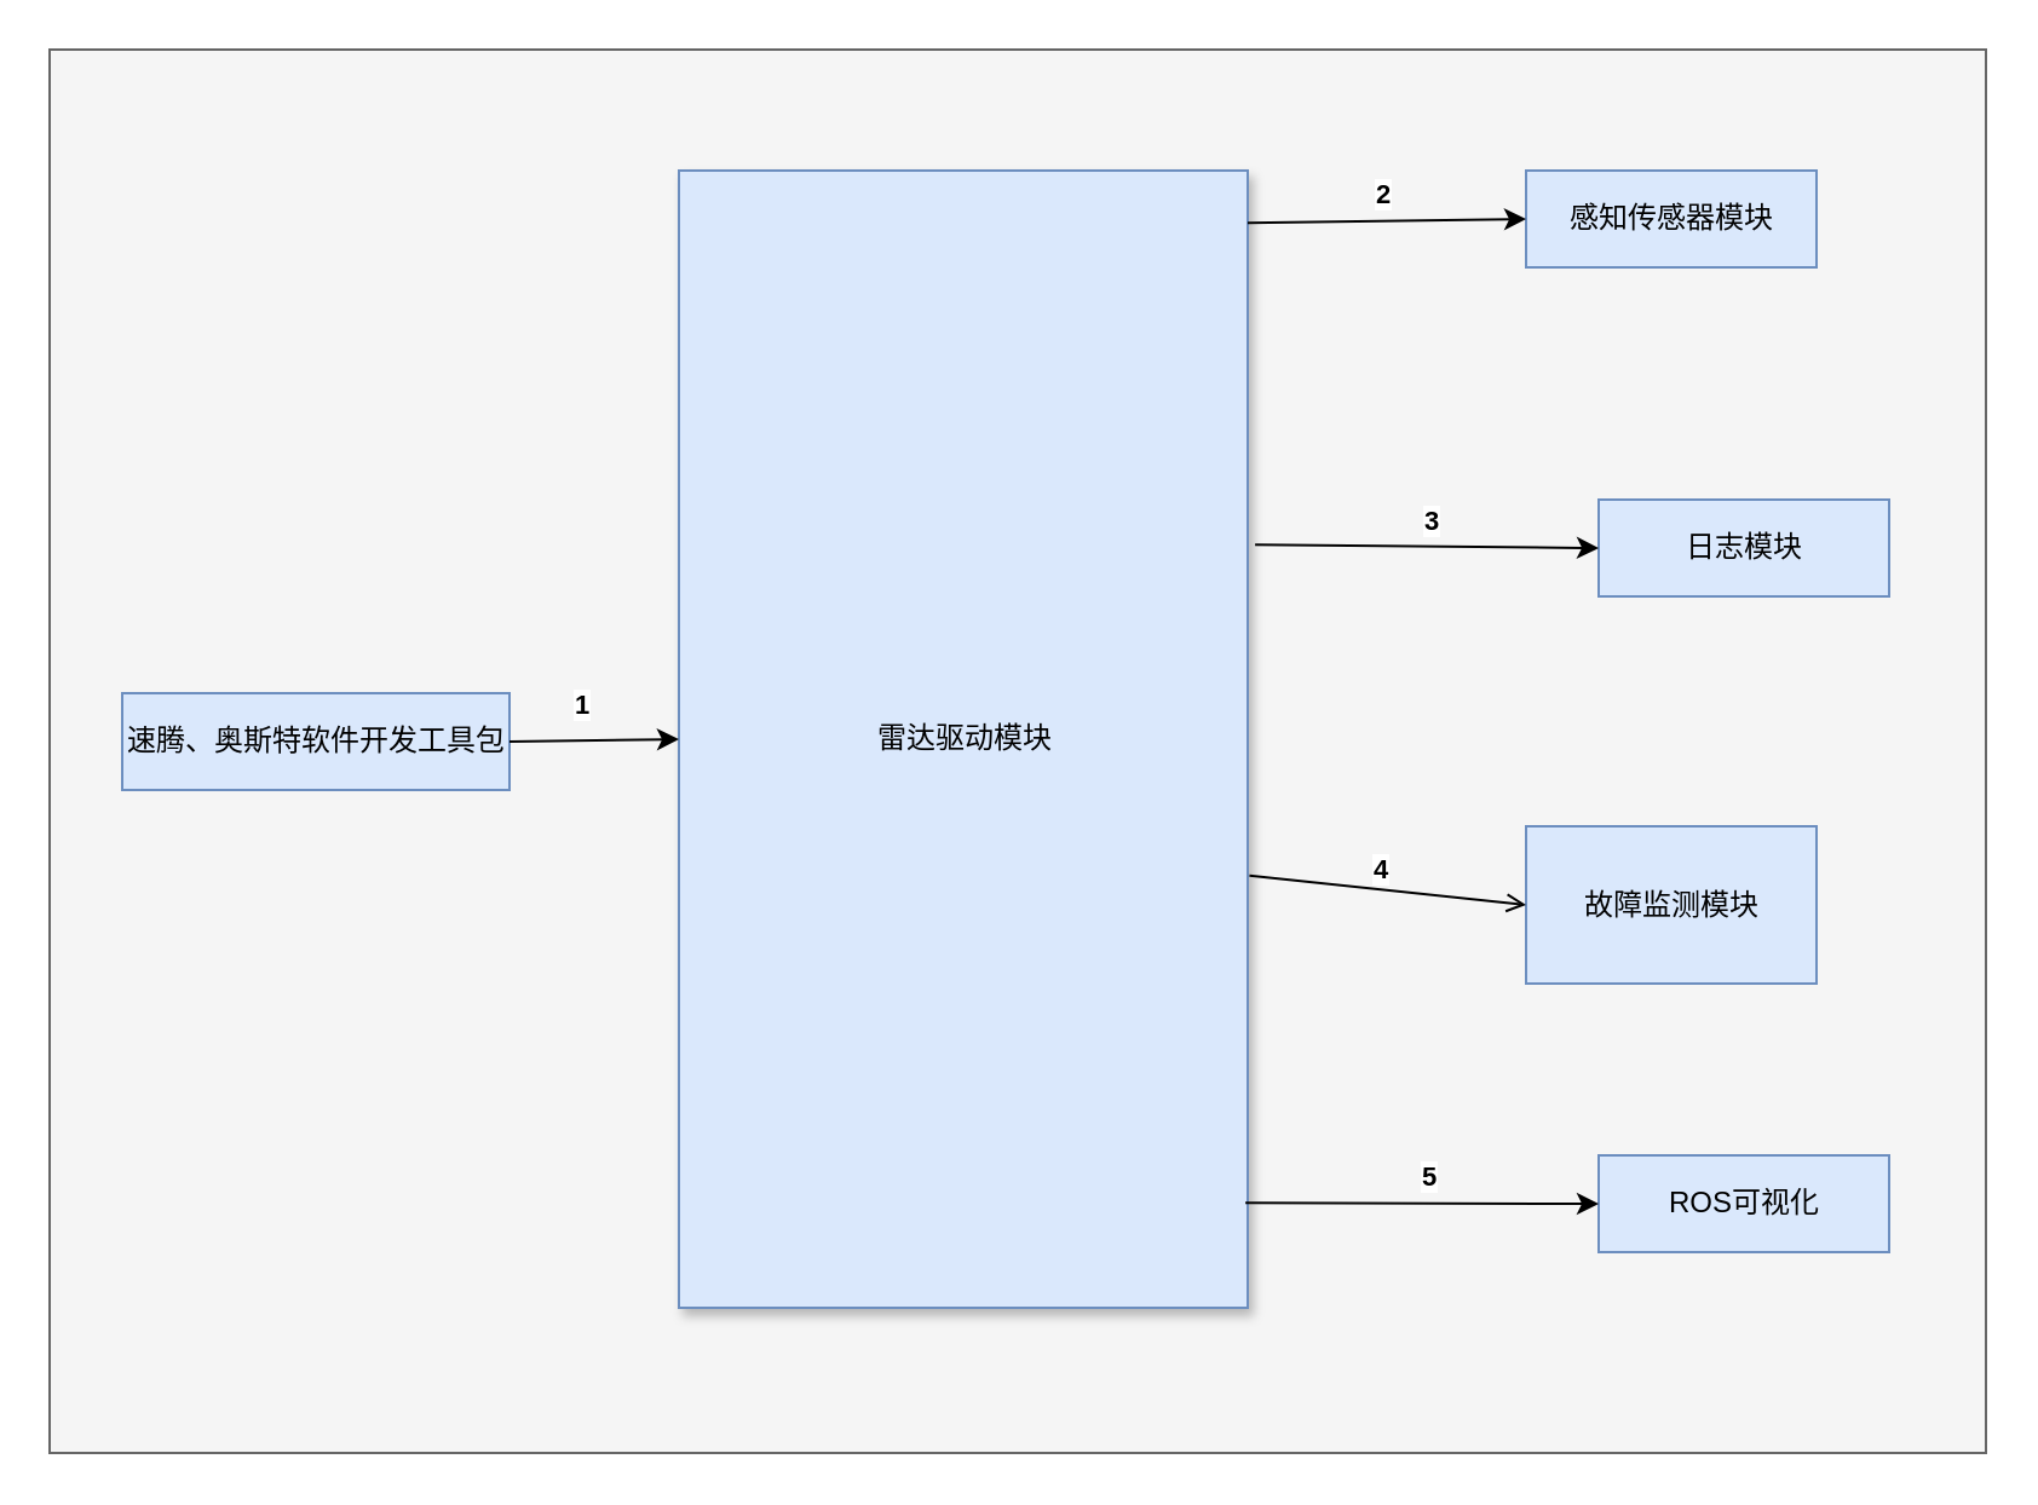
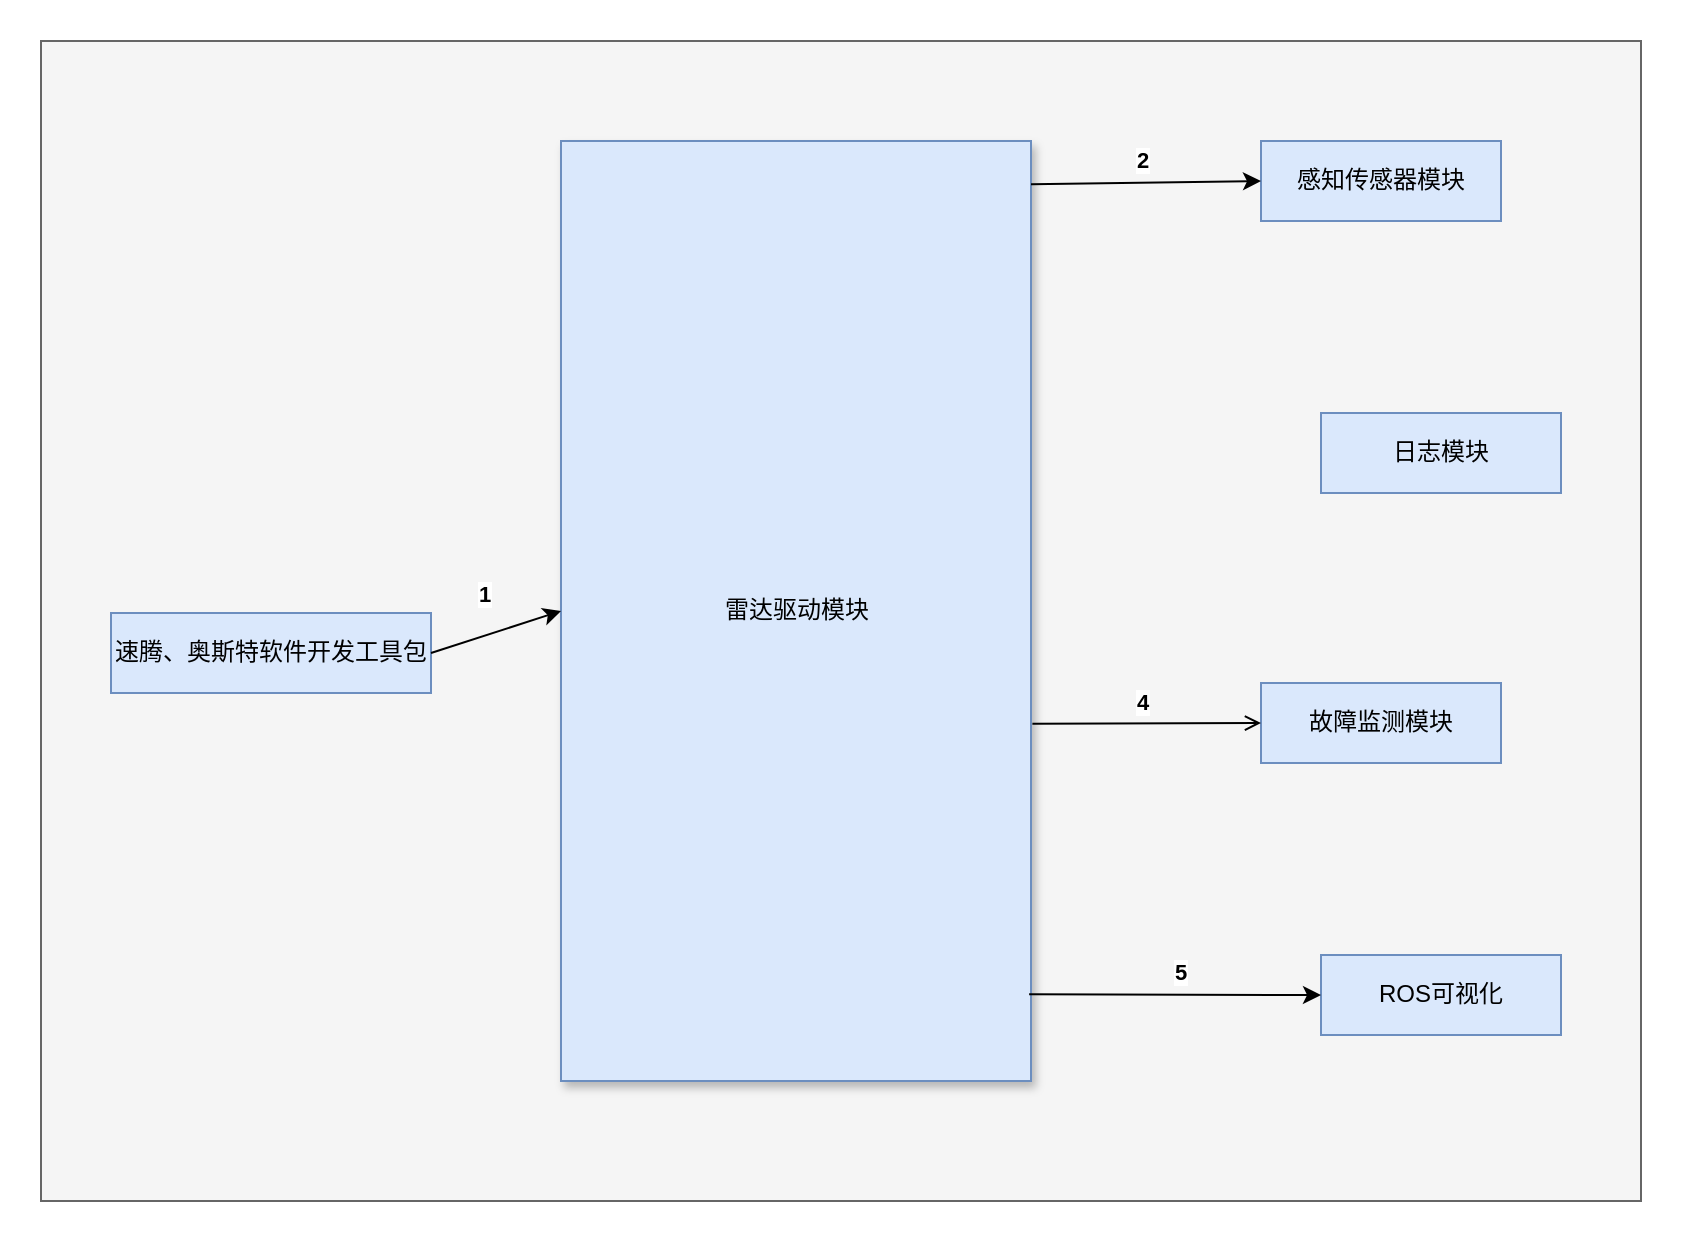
- <mxCell id="13" value="" style="endArrow=classic;html=1;rounded=0;exitX=1.013;exitY=0.329;exitDx=0;exitDy=0;exitPerimeter=0;entryX=0;entryY=0.5;entryDx=0;entryDy=0;" parent="1" source="3" target="7" edge="1"><mxGeometry width="50" height="50" relative="1" as="geometry"><mxPoint x="525" y="102" as="sourcePoint" /><mxPoint x="640" y="100" as="targetPoint" /></mxGeometry></mxCell>
- <mxCell id="14" value="3" style="edgeLabel;html=1;align=center;verticalAlign=middle;resizable=0;points=[];fontStyle=1" parent="13" vertex="1" connectable="0"><mxGeometry x="0.289" y="-3" relative="1" as="geometry"><mxPoint x="-19" y="-14" as="offset" /></mxGeometry></mxCell>
- <mxCell id="4" value="速腾、奥斯特软件开发工具包" style="html=1;fillColor=#dae8fc;strokeColor=#6c8ebf;fontStyle=0" parent="1" vertex="1"><mxGeometry x="50" y="286" width="160" height="40" as="geometry" /></mxCell>
+ <mxCell id="4" value="速腾、奥斯特软件开发工具包" style="html=1;fillColor=#dae8fc;strokeColor=#6c8ebf;fontStyle=0" parent="1" vertex="1"><mxGeometry x="55" y="306" width="160" height="40" as="geometry" /></mxCell>
- <mxCell id="8" value="故障监测模块" style="html=1;fillColor=#dae8fc;strokeColor=#6c8ebf;" parent="1" vertex="1"><mxGeometry x="630" y="341" width="120" height="65" as="geometry" /></mxCell>
+ <mxCell id="8" value="故障监测模块" style="html=1;fillColor=#dae8fc;strokeColor=#6c8ebf;" parent="1" vertex="1"><mxGeometry x="630" y="341" width="120" height="40" as="geometry" /></mxCell>
